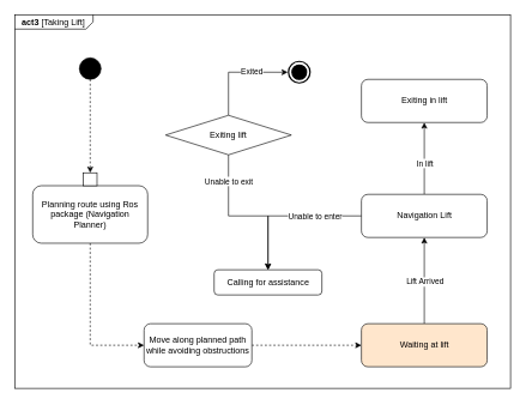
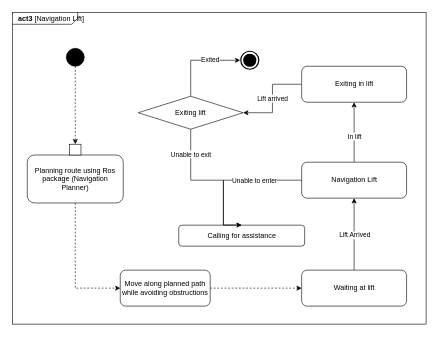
- <mxCell id="2" value="&lt;p style=&quot;margin:0px;margin-top:4px;margin-left:10px;text-align:left;&quot;&gt;&lt;b&gt;act3&lt;/b&gt;   [Taking Lift]&lt;/p&gt;" style="html=1;shape=mxgraph.sysml.package;align=left;spacingLeft=5;verticalAlign=top;spacingTop=-3;labelX=109;html=1;overflow=fill;" vertex="1" parent="1"><mxGeometry x="20" y="20" width="690" height="520" as="geometry" /></mxCell>
+ <mxCell id="2" value="&lt;p style=&quot;margin:0px;margin-top:4px;margin-left:10px;text-align:left;&quot;&gt;&lt;b&gt;act3&lt;/b&gt;   [Navigation Lift]&lt;/p&gt;" style="html=1;shape=mxgraph.sysml.package;align=left;spacingLeft=5;verticalAlign=top;spacingTop=-3;labelX=109;html=1;overflow=fill;" vertex="1" parent="1"><mxGeometry x="20" y="20" width="690" height="520" as="geometry" /></mxCell>
+ <mxCell id="11" style="edgeStyle=orthogonalEdgeStyle;rounded=0;orthogonalLoop=1;jettySize=auto;html=1;exitX=0;exitY=0.5;exitDx=0;exitDy=0;entryX=1;entryY=0.5;entryDx=0;entryDy=0;" parent="1" source="28" target="19" edge="1"><mxGeometry relative="1" as="geometry"><mxPoint x="480" y="150" as="sourcePoint" /></mxGeometry></mxCell>
+ <mxCell id="12" value="Lift arrived" style="edgeLabel;html=1;align=center;verticalAlign=middle;resizable=0;points=[];" vertex="1" connectable="0" parent="11"><mxGeometry x="-0.004" relative="1" as="geometry"><mxPoint as="offset" /></mxGeometry></mxCell>
- <mxCell id="16" value="Calling for assistance" style="rounded=1;whiteSpace=wrap;html=1;" parent="1" vertex="1"><mxGeometry x="297.5" y="375" width="150" height="35" as="geometry" /></mxCell>
+ <mxCell id="16" value="Calling for assistance" style="rounded=1;whiteSpace=wrap;html=1;" parent="1" vertex="1"><mxGeometry x="297.5" y="375" width="210" height="35" as="geometry" /></mxCell>
- <mxCell id="26" value="Waiting at lift" style="rounded=1;whiteSpace=wrap;html=1;fillColor=#ffe6cc;" vertex="1" parent="1"><mxGeometry x="502.5" y="450" width="175" height="60" as="geometry" /></mxCell>
+ <mxCell id="26" value="Waiting at lift" style="rounded=1;whiteSpace=wrap;html=1;" vertex="1" parent="1"><mxGeometry x="502.5" y="450" width="175" height="60" as="geometry" /></mxCell>
